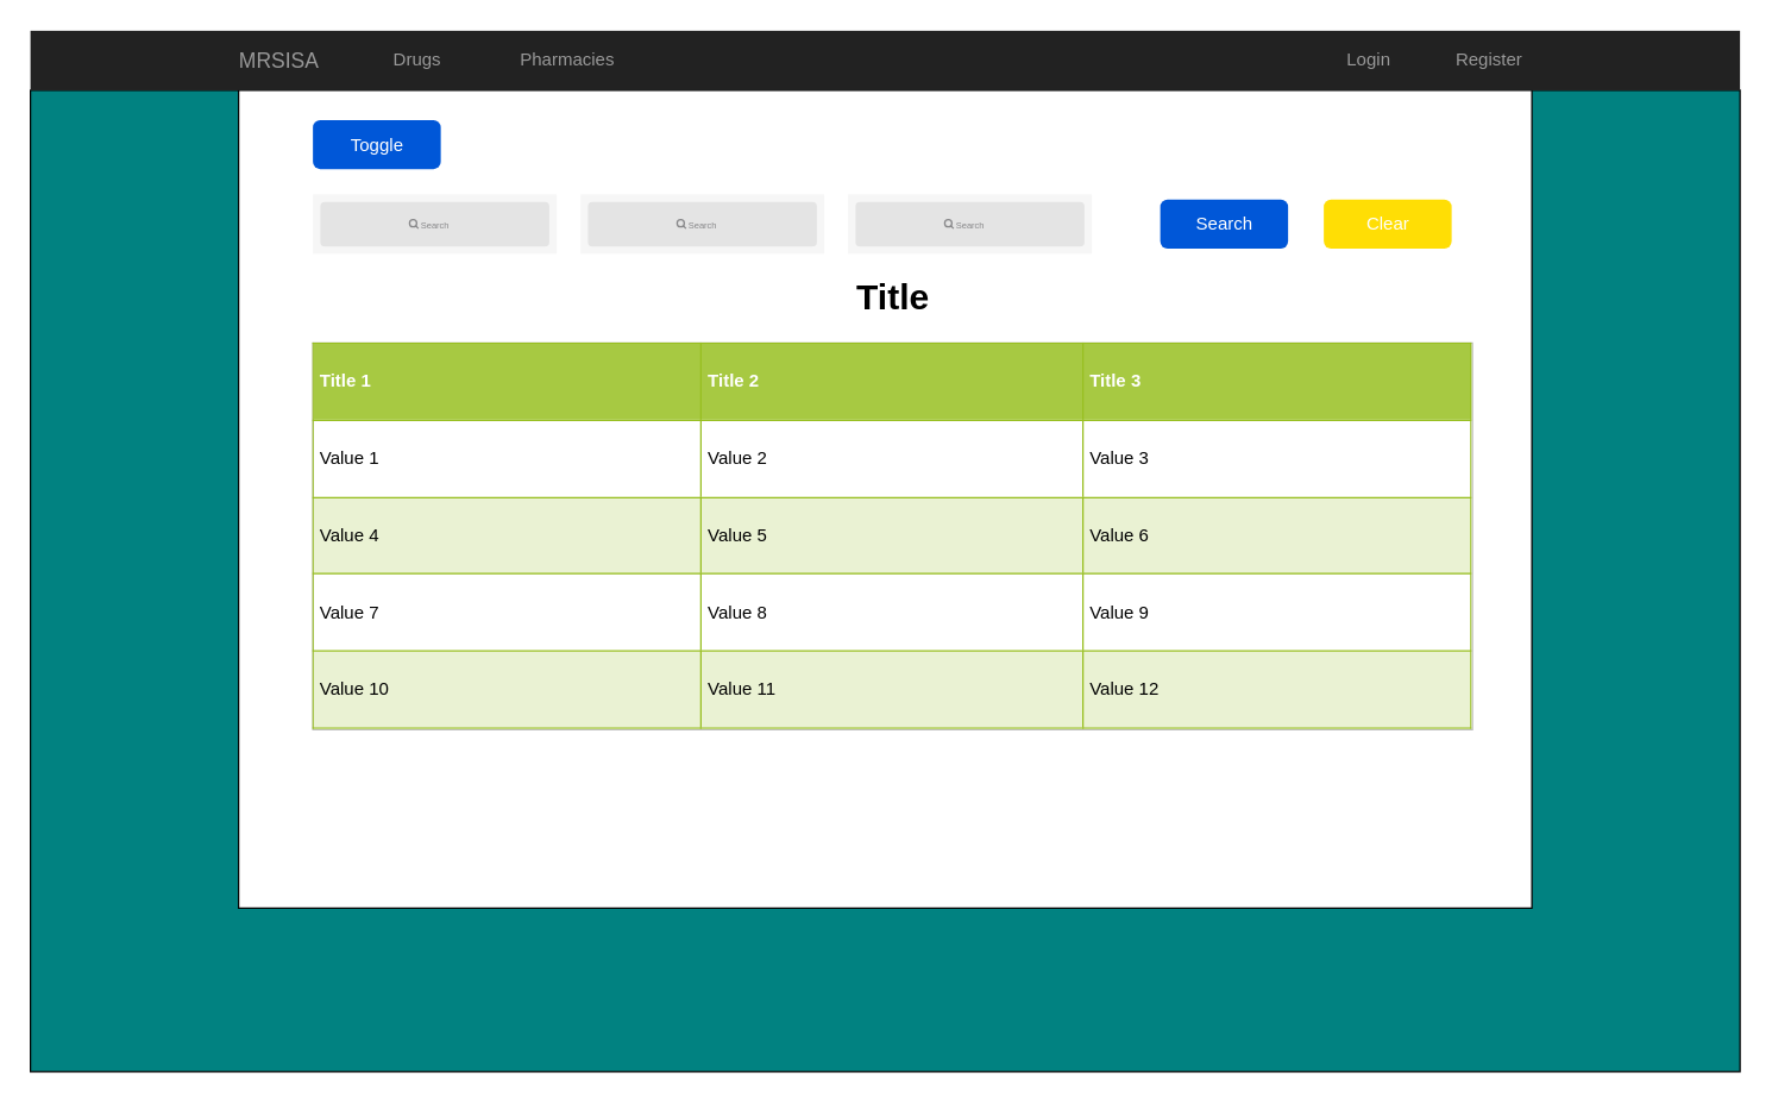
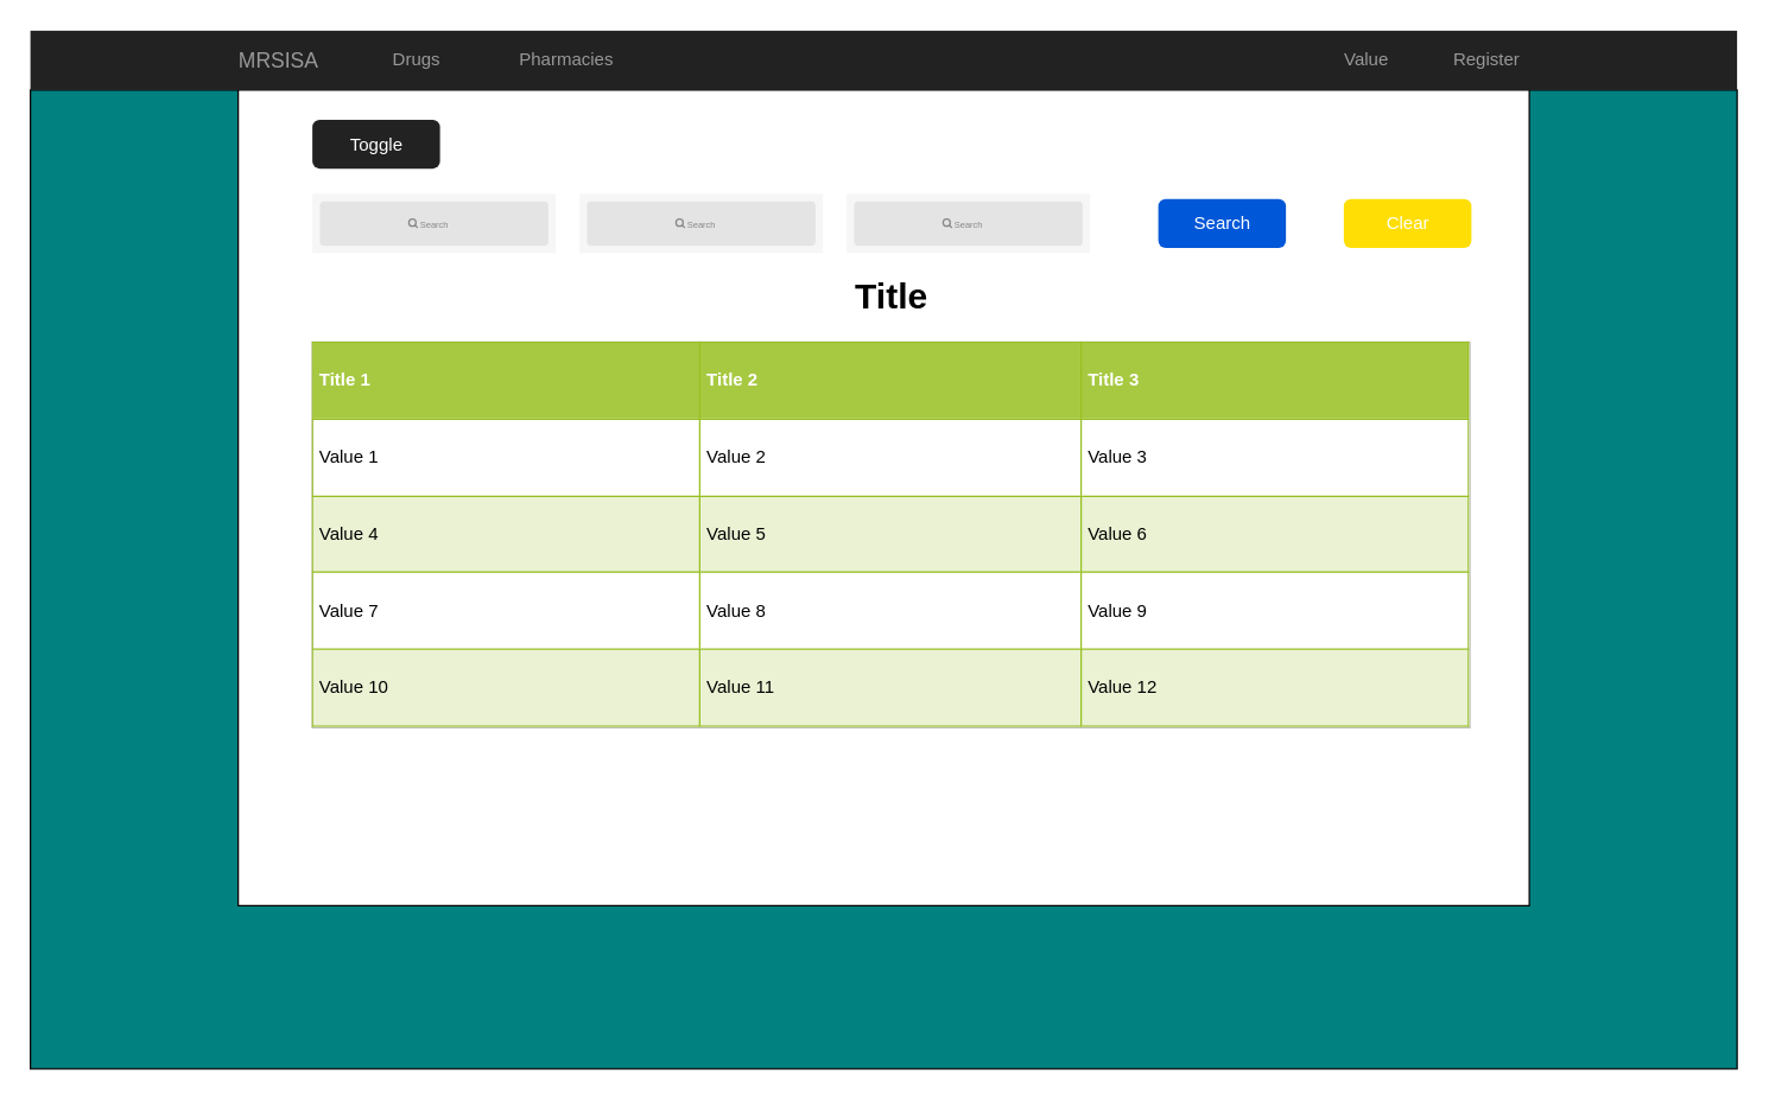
- <mxCell id="6" value="Login" style="html=1;shadow=0;dashed=0;fillColor=none;strokeColor=none;shape=mxgraph.bootstrap.rect;fontColor=#999999;whiteSpace=wrap;" parent="4" vertex="1"><mxGeometry x="850" width="100.625" height="40" as="geometry" /></mxCell>
+ <mxCell id="6" value="Value" style="html=1;shadow=0;dashed=0;fillColor=none;strokeColor=none;shape=mxgraph.bootstrap.rect;fontColor=#999999;whiteSpace=wrap;" parent="4" vertex="1"><mxGeometry x="850" width="100.625" height="40" as="geometry" /></mxCell>
- <mxCell id="12" value="Toggle" style="rounded=1;fillColor=#0057D8;align=center;strokeColor=none;html=1;fontColor=#ffffff;fontSize=12" vertex="1" parent="1"><mxGeometry x="210" y="80" width="86" height="33" as="geometry" /></mxCell>
+ <mxCell id="12" value="Toggle" style="rounded=1;fillColor=#222222;align=center;strokeColor=none;html=1;fontColor=#ffffff;fontSize=12;" vertex="1" parent="1"><mxGeometry x="210" y="80" width="86" height="33" as="geometry" /></mxCell>
- <mxCell id="22" value="Clear&lt;br&gt;" style="rounded=1;fillColor=#FFDE05;strokeColor=none;html=1;fontColor=#ffffff;align=center;verticalAlign=middle;fontStyle=0;fontSize=12" vertex="1" parent="1"><mxGeometry x="890" y="133.5" width="86" height="33" as="geometry" /></mxCell>
+ <mxCell id="22" value="Clear&lt;br&gt;" style="rounded=1;fillColor=#FFDE05;strokeColor=none;html=1;fontColor=#ffffff;align=center;verticalAlign=middle;fontStyle=0;fontSize=12" vertex="1" parent="1"><mxGeometry x="905" y="133.5" width="86" height="33" as="geometry" /></mxCell>
